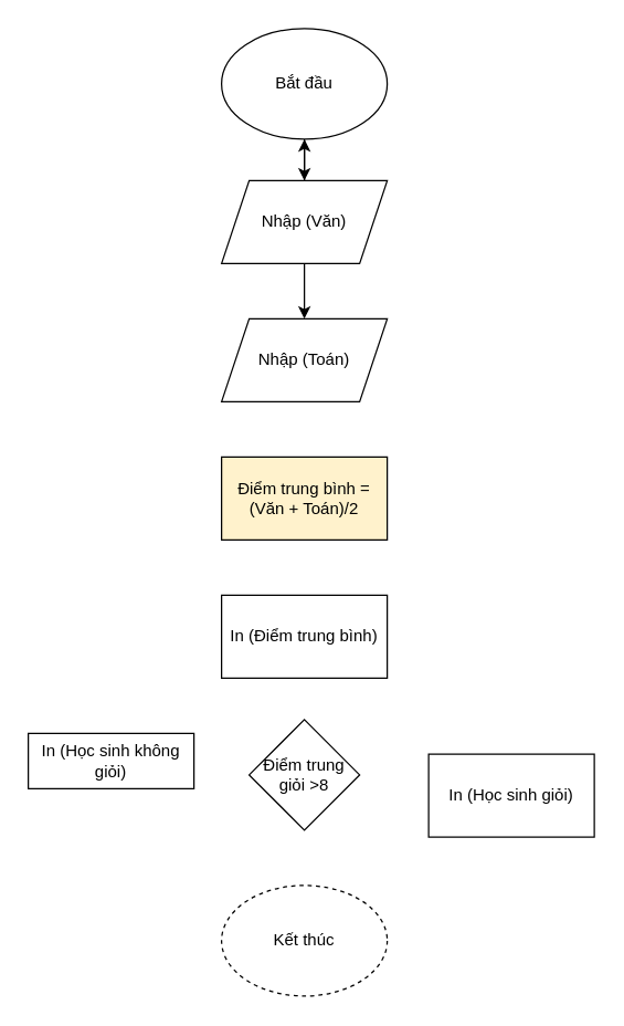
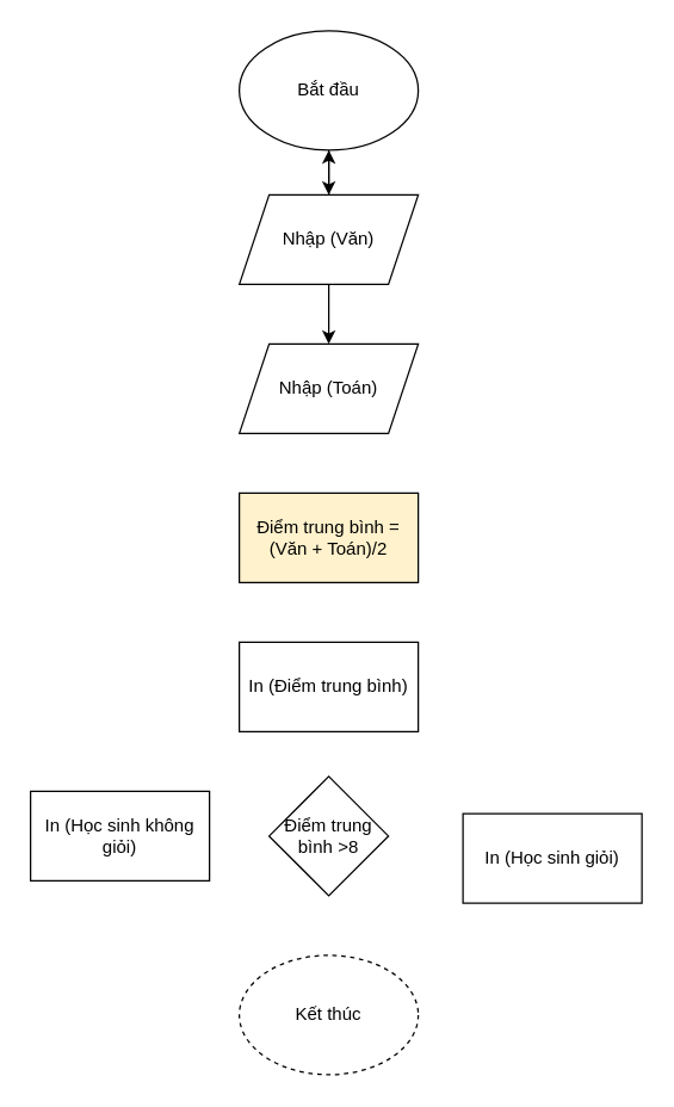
- <mxCell id="11" value="&lt;span style=&quot;font-weight: normal;&quot;&gt;In (Học sinh không giỏi)&lt;/span&gt;" style="rounded=0;whiteSpace=wrap;html=1;fontStyle=1" vertex="1" parent="1"><mxGeometry x="20" y="530" width="120" height="40" as="geometry" /></mxCell>
+ <mxCell id="11" value="&lt;span style=&quot;font-weight: normal;&quot;&gt;In (Học sinh không giỏi)&lt;/span&gt;" style="rounded=0;whiteSpace=wrap;html=1;fontStyle=1" vertex="1" parent="1"><mxGeometry x="20" y="530" width="120" height="60" as="geometry" /></mxCell>
- <mxCell id="9" value="Điểm trung giỏi &amp;gt;8" style="rhombus;whiteSpace=wrap;html=1;" vertex="1" parent="1"><mxGeometry x="180" y="520" width="80" height="80" as="geometry" /></mxCell>
+ <mxCell id="9" value="Điểm trung bình &amp;gt;8" style="rhombus;whiteSpace=wrap;html=1;" vertex="1" parent="1"><mxGeometry x="180" y="520" width="80" height="80" as="geometry" /></mxCell>
